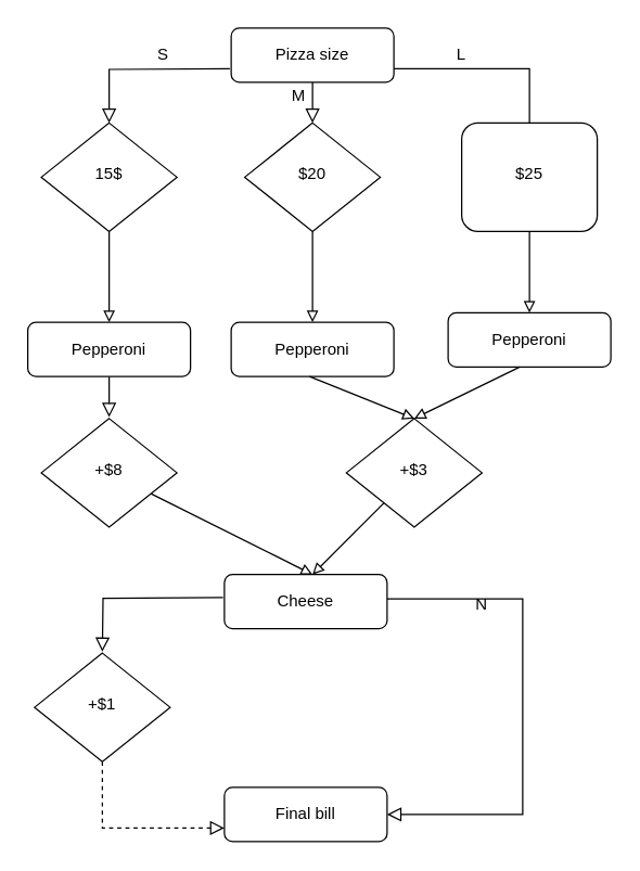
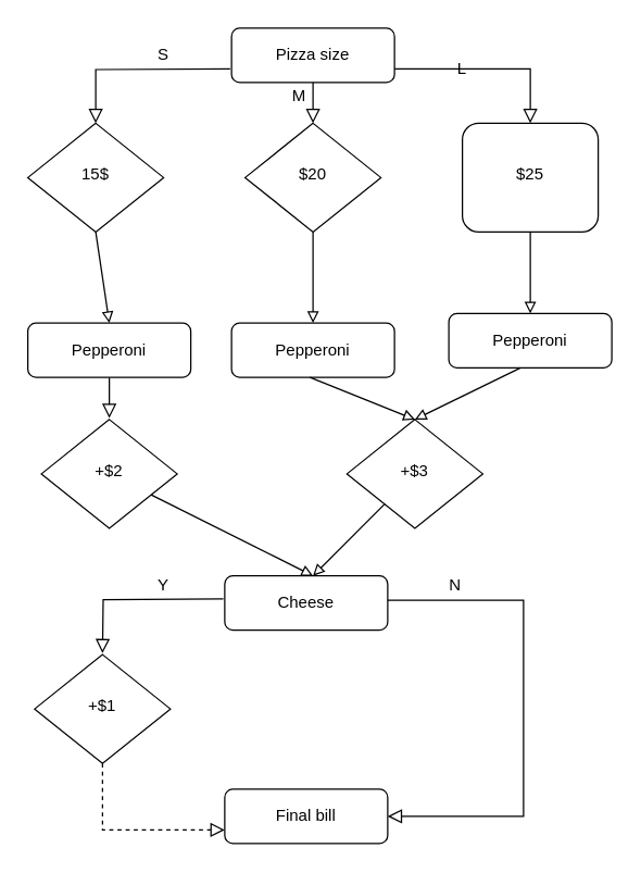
- <mxCell id="13" value="L" style="text;html=1;strokeColor=none;fillColor=none;align=center;verticalAlign=middle;whiteSpace=wrap;rounded=0;" vertex="1" parent="1"><mxGeometry x="320" y="30" width="40" height="20" as="geometry" /></mxCell>
+ <mxCell id="13" value="L" style="text;html=1;strokeColor=none;fillColor=none;align=center;verticalAlign=middle;whiteSpace=wrap;rounded=0;" vertex="1" parent="1"><mxGeometry x="320" y="40" width="40" height="20" as="geometry" /></mxCell>
- <mxCell id="10" value="" style="rounded=0;html=1;jettySize=auto;orthogonalLoop=1;fontSize=11;endArrow=none;endFill=0;endSize=8;strokeWidth=1;shadow=0;labelBackgroundColor=none;edgeStyle=orthogonalEdgeStyle;entryX=0.5;entryY=0;entryDx=0;entryDy=0;" edge="1" parent="1" source="3" target="7"><mxGeometry relative="1" as="geometry"><mxPoint x="290" y="40" as="sourcePoint" /><mxPoint x="290" y="90" as="targetPoint" /><Array as="points"><mxPoint x="390" y="50" /></Array></mxGeometry></mxCell>
+ <mxCell id="10" value="" style="rounded=0;html=1;jettySize=auto;orthogonalLoop=1;fontSize=11;endArrow=block;endFill=0;endSize=8;strokeWidth=1;shadow=0;labelBackgroundColor=none;edgeStyle=orthogonalEdgeStyle;entryX=0.5;entryY=0;entryDx=0;entryDy=0;" edge="1" parent="1" source="3" target="7"><mxGeometry relative="1" as="geometry"><mxPoint x="290" y="40" as="sourcePoint" /><mxPoint x="290" y="90" as="targetPoint" /><Array as="points"><mxPoint x="390" y="50" /></Array></mxGeometry></mxCell>
- <mxCell id="8" value="15$" style="rhombus;whiteSpace=wrap;html=1;shadow=0;fontFamily=Helvetica;fontSize=12;align=center;strokeWidth=1;spacing=6;spacingTop=-4;" vertex="1" parent="1"><mxGeometry x="30" y="90" width="100" height="80" as="geometry" /></mxCell>
+ <mxCell id="8" value="15$" style="rhombus;whiteSpace=wrap;html=1;shadow=0;fontFamily=Helvetica;fontSize=12;align=center;strokeWidth=1;spacing=6;spacingTop=-4;" vertex="1" parent="1"><mxGeometry x="20" y="90" width="100" height="80" as="geometry" /></mxCell>
- <mxCell id="18" value="+$8" style="rhombus;whiteSpace=wrap;html=1;shadow=0;fontFamily=Helvetica;fontSize=12;align=center;strokeWidth=1;spacing=6;spacingTop=-4;" vertex="1" parent="1"><mxGeometry x="30" y="308" width="100" height="80" as="geometry" /></mxCell>
+ <mxCell id="18" value="+$2" style="rhombus;whiteSpace=wrap;html=1;shadow=0;fontFamily=Helvetica;fontSize=12;align=center;strokeWidth=1;spacing=6;spacingTop=-4;" vertex="1" parent="1"><mxGeometry x="30" y="308" width="100" height="80" as="geometry" /></mxCell>
+ <mxCell id="26" value="Y" style="text;html=1;strokeColor=none;fillColor=none;align=center;verticalAlign=middle;whiteSpace=wrap;rounded=0;" vertex="1" parent="1"><mxGeometry x="100" y="420" width="40" height="20" as="geometry" /></mxCell>
- <mxCell id="21" value="N" style="text;html=1;strokeColor=none;fillColor=none;align=center;verticalAlign=middle;whiteSpace=wrap;rounded=0;" vertex="1" parent="1"><mxGeometry x="335" y="435" width="40" height="20" as="geometry" /></mxCell>
+ <mxCell id="21" value="N" style="text;html=1;strokeColor=none;fillColor=none;align=center;verticalAlign=middle;whiteSpace=wrap;rounded=0;" vertex="1" parent="1"><mxGeometry x="315" y="420" width="40" height="20" as="geometry" /></mxCell>
